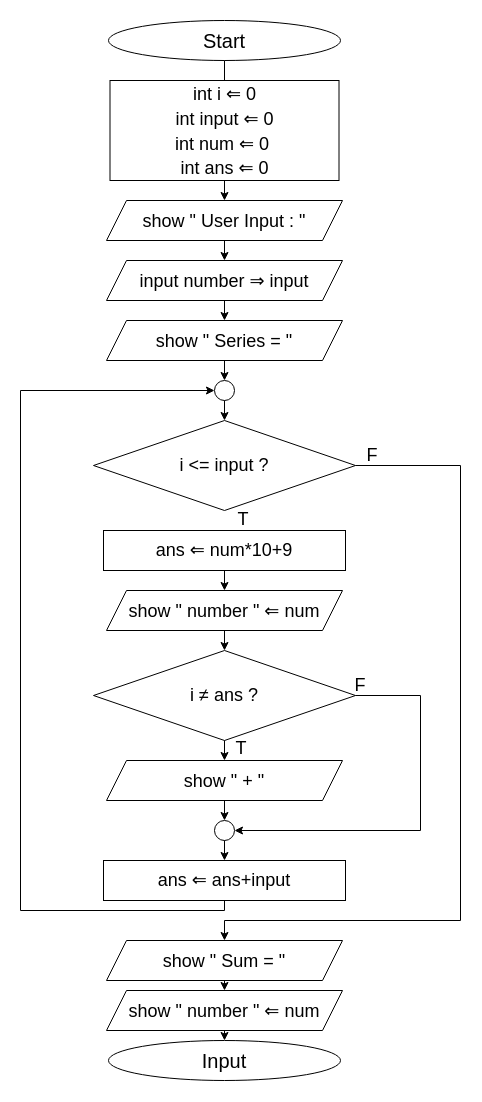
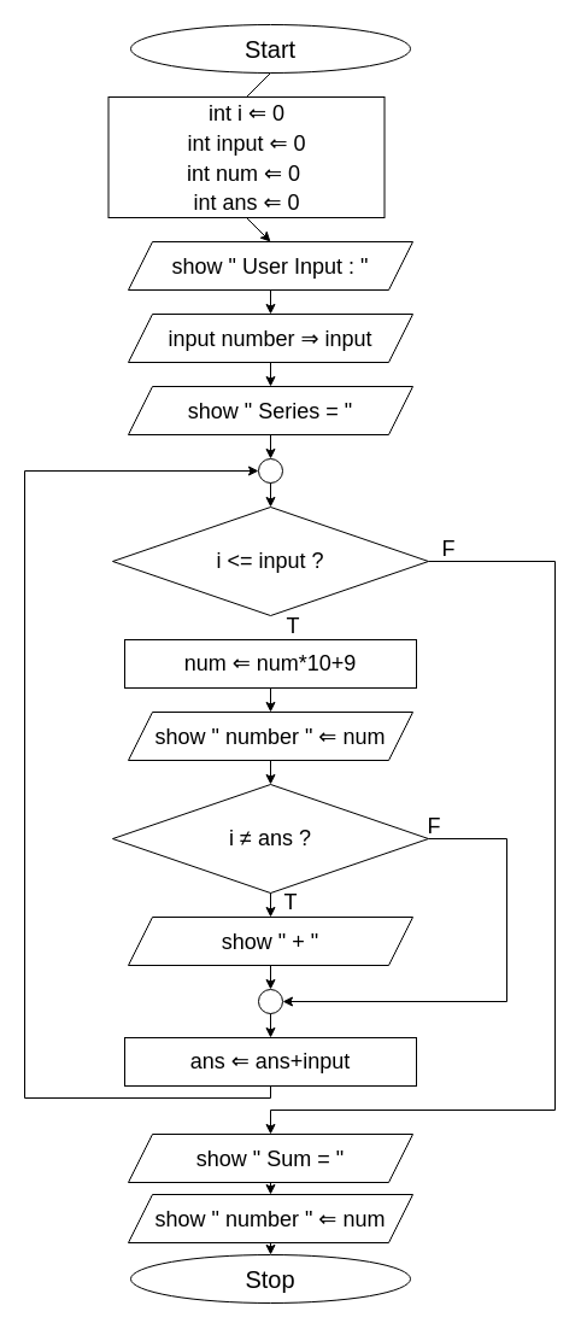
- <mxCell id="3" value="&lt;font style=&quot;font-size: 18px;&quot;&gt;int i ⇐ 0&lt;br&gt;int input&amp;nbsp;⇐ 0&lt;br&gt;int num ⇐ 0&amp;nbsp;&lt;br&gt;int ans ⇐ 0&lt;/font&gt;" style="rounded=0;whiteSpace=wrap;html=1;fontSize=20;" vertex="1" parent="1"><mxGeometry x="109.5" y="80" width="229" height="100" as="geometry" /></mxCell>
+ <mxCell id="3" value="&lt;font style=&quot;font-size: 18px;&quot;&gt;int i ⇐ 0&lt;br&gt;int input&amp;nbsp;⇐ 0&lt;br&gt;int num ⇐ 0&amp;nbsp;&lt;br&gt;int ans ⇐ 0&lt;/font&gt;" style="rounded=0;whiteSpace=wrap;html=1;fontSize=20;" vertex="1" parent="1"><mxGeometry x="89.5" y="80" width="229" height="100" as="geometry" /></mxCell>
- <mxCell id="9" value="ans&amp;nbsp;⇐ num*10+9" style="rounded=0;whiteSpace=wrap;html=1;fontSize=18;" vertex="1" parent="1"><mxGeometry x="103" y="530" width="242" height="40" as="geometry" /></mxCell>
+ <mxCell id="9" value="num&amp;nbsp;⇐ num*10+9" style="rounded=0;whiteSpace=wrap;html=1;fontSize=18;" vertex="1" parent="1"><mxGeometry x="103" y="530" width="242" height="40" as="geometry" /></mxCell>
- <mxCell id="17" value="&lt;span style=&quot;font-size: 20px;&quot;&gt;Input&lt;/span&gt;" style="ellipse;whiteSpace=wrap;html=1;" vertex="1" parent="1"><mxGeometry x="108" y="1040" width="232" height="40" as="geometry" /></mxCell>
+ <mxCell id="17" value="&lt;span style=&quot;font-size: 20px;&quot;&gt;Stop&lt;/span&gt;" style="ellipse;whiteSpace=wrap;html=1;" vertex="1" parent="1"><mxGeometry x="108" y="1040" width="232" height="40" as="geometry" /></mxCell>
